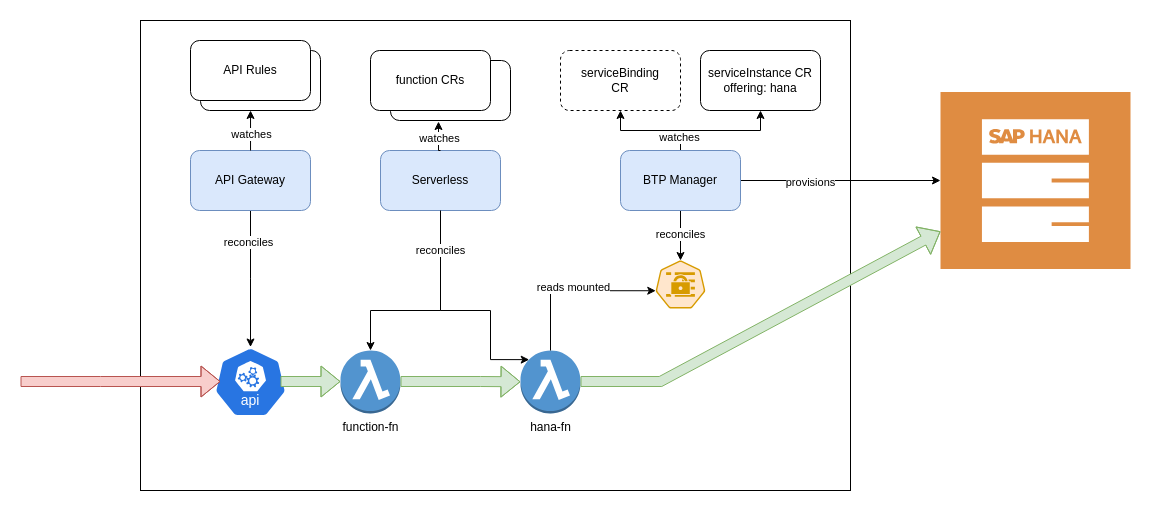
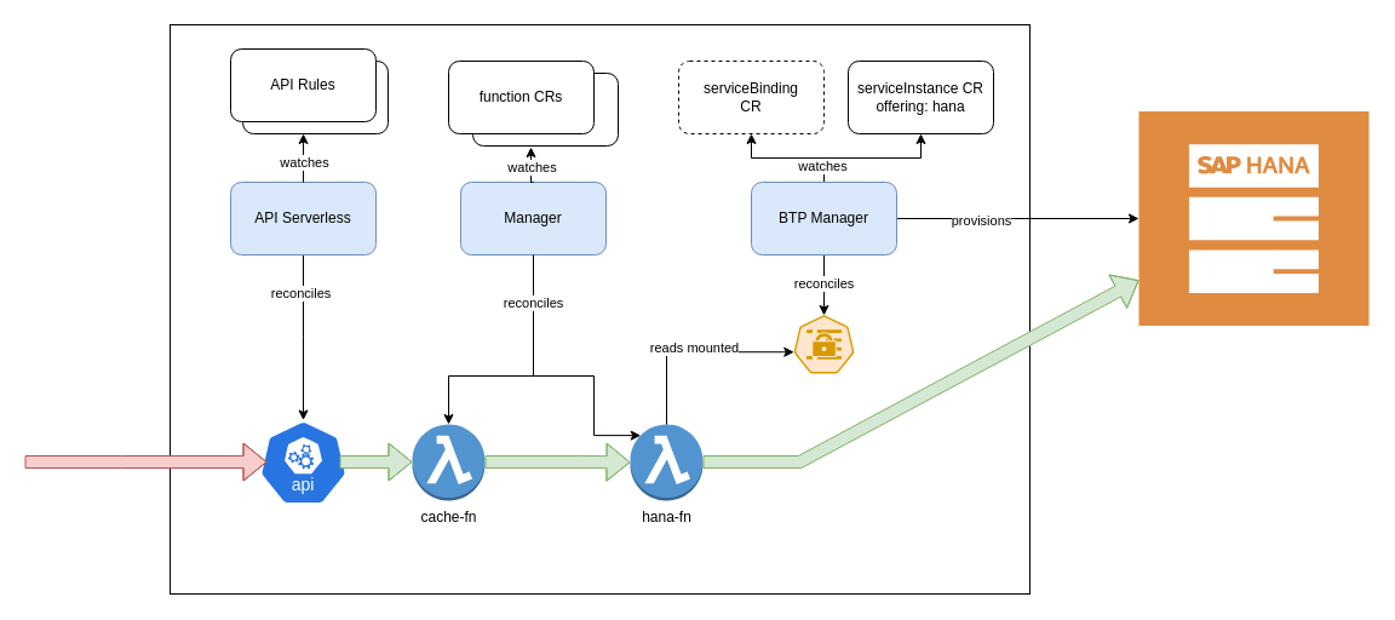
- <mxCell id="30" value="API Gateway" style="rounded=1;whiteSpace=wrap;html=1;fillColor=#dae8fc;strokeColor=#6c8ebf;" vertex="1" parent="1"><mxGeometry x="190" y="150" width="120" height="60" as="geometry" /></mxCell>
+ <mxCell id="30" value="API Serverless" style="rounded=1;whiteSpace=wrap;html=1;fillColor=#dae8fc;strokeColor=#6c8ebf;" vertex="1" parent="1"><mxGeometry x="190" y="150" width="120" height="60" as="geometry" /></mxCell>
- <mxCell id="18" value="Serverless" style="rounded=1;whiteSpace=wrap;html=1;fillColor=#dae8fc;strokeColor=#6c8ebf;" vertex="1" parent="1"><mxGeometry x="380" y="150" width="120" height="60" as="geometry" /></mxCell>
+ <mxCell id="18" value="Manager" style="rounded=1;whiteSpace=wrap;html=1;fillColor=#dae8fc;strokeColor=#6c8ebf;" vertex="1" parent="1"><mxGeometry x="380" y="150" width="120" height="60" as="geometry" /></mxCell>
- <mxCell id="3" value="function-fn" style="outlineConnect=0;dashed=0;verticalLabelPosition=bottom;verticalAlign=top;align=center;html=1;shape=mxgraph.aws3.lambda_function;fillColor=#5294CF;gradientColor=none;" vertex="1" parent="1"><mxGeometry y="350" width="60" height="63" as="geometry" x="340" /></mxCell>
+ <mxCell id="3" value="cache-fn" style="outlineConnect=0;dashed=0;verticalLabelPosition=bottom;verticalAlign=top;align=center;html=1;shape=mxgraph.aws3.lambda_function;fillColor=#5294CF;gradientColor=none;" vertex="1" parent="1"><mxGeometry y="350" width="60" height="63" as="geometry" x="340" /></mxCell>
